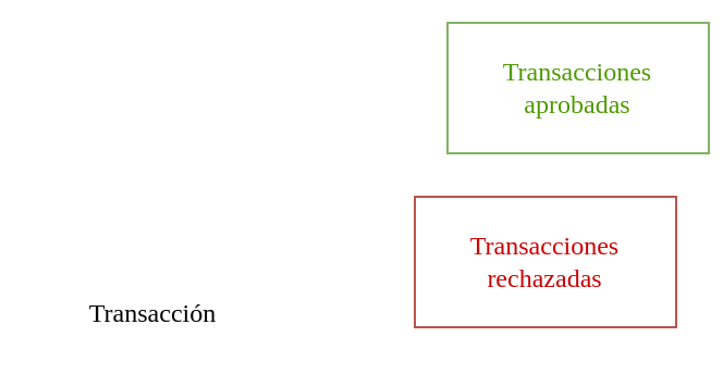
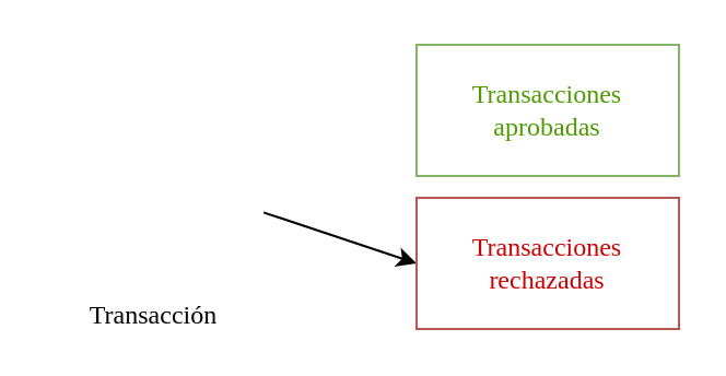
- <mxCell id="4" value="Transacciones aprobadas" style="whiteSpace=wrap;html=1;verticalAlign=middle;labelBackgroundColor=default;fillColor=none;strokeColor=#82b366;fontColor=#4D9900;fontFamily=Tahoma;" vertex="1" parent="1"><mxGeometry x="205" y="10" width="120" height="60" as="geometry" /></mxCell>
+ <mxCell id="4" value="Transacciones aprobadas" style="whiteSpace=wrap;html=1;verticalAlign=middle;labelBackgroundColor=default;fillColor=none;strokeColor=#82b366;fontColor=#4D9900;fontFamily=Tahoma;" vertex="1" parent="1"><mxGeometry x="190" y="20" width="120" height="60" as="geometry" /></mxCell>
+ <mxCell id="2" style="edgeStyle=none;html=1;entryX=0;entryY=0.5;entryDx=0;entryDy=0;fontFamily=Tahoma;" edge="1" parent="1" source="3" target="5"><mxGeometry relative="1" as="geometry" /></mxCell>
